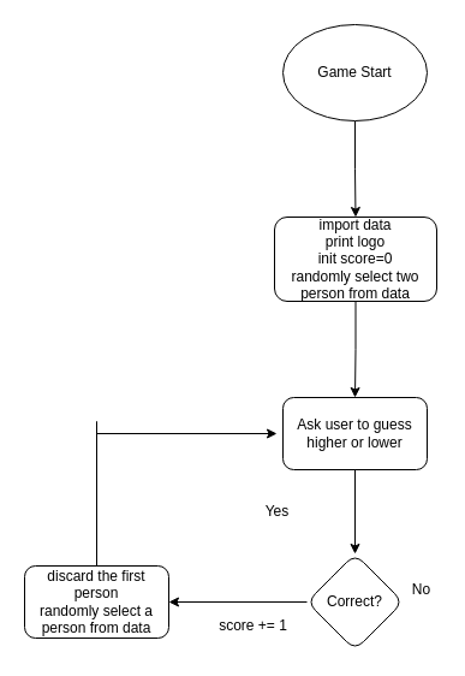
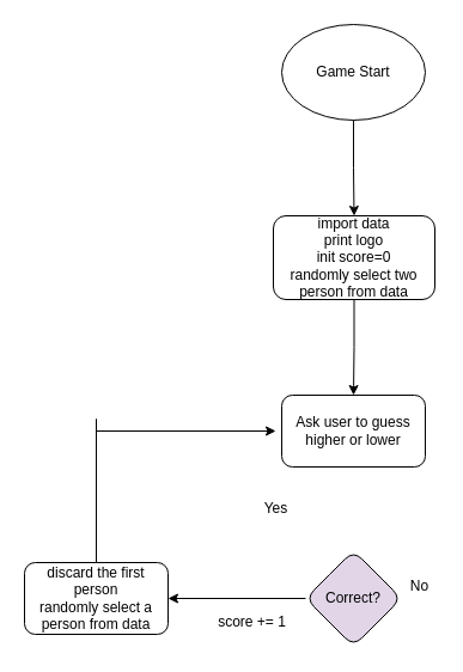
- <mxCell id="6" value="" style="edgeStyle=orthogonalEdgeStyle;rounded=0;orthogonalLoop=1;jettySize=auto;html=1;" edge="1" parent="1" source="7" target="9"><mxGeometry relative="1" as="geometry" /></mxCell>
- <mxCell id="9" value="Correct?" style="rhombus;whiteSpace=wrap;html=1;rounded=1;" vertex="1" parent="1"><mxGeometry x="255" y="460" width="80" height="80" as="geometry" /></mxCell>
+ <mxCell id="9" value="Correct?" style="rhombus;whiteSpace=wrap;html=1;rounded=1;fillColor=#e1d5e7;" vertex="1" parent="1"><mxGeometry x="255" y="460" width="80" height="80" as="geometry" /></mxCell>
